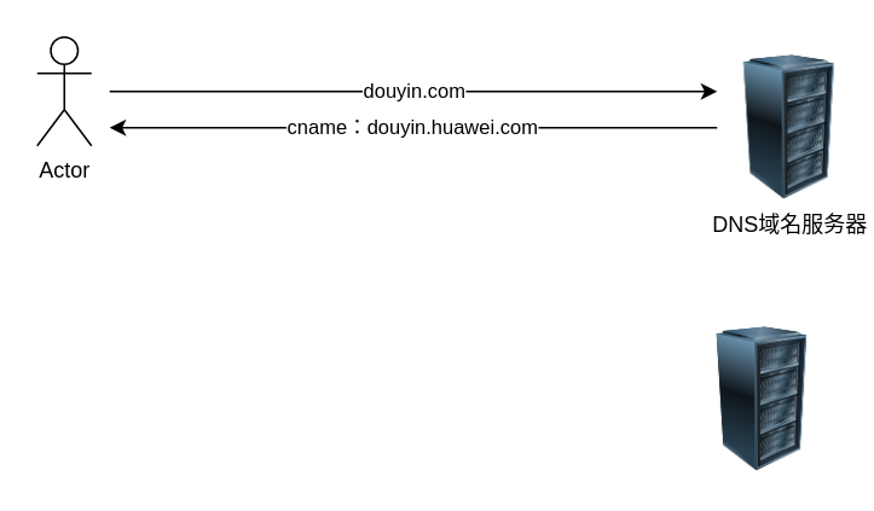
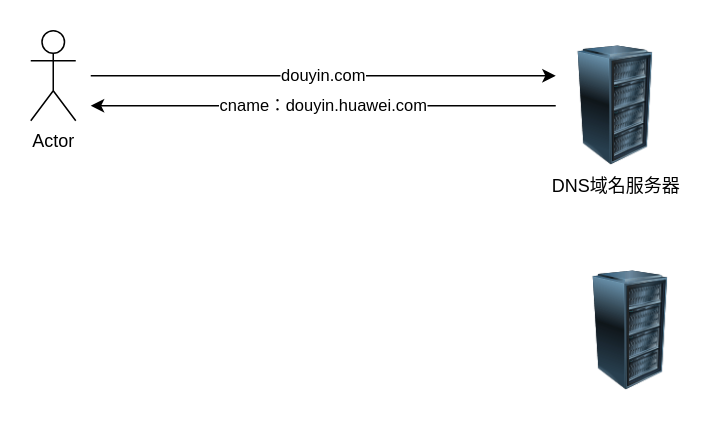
- <mxCell id="4" value="DNS域名服务器&lt;div&gt;&lt;br&gt;&lt;/div&gt;" style="image;html=1;image=img/lib/clip_art/computers/Server_Rack_128x128.png" vertex="1" parent="1"><mxGeometry x="395" y="30" width="80" height="80" as="geometry" /></mxCell>
+ <mxCell id="4" value="DNS域名服务器&lt;div&gt;&lt;br&gt;&lt;/div&gt;" style="image;html=1;image=img/lib/clip_art/computers/Server_Rack_128x128.png" vertex="1" parent="1"><mxGeometry x="370" y="30" width="80" height="80" as="geometry" /></mxCell>
